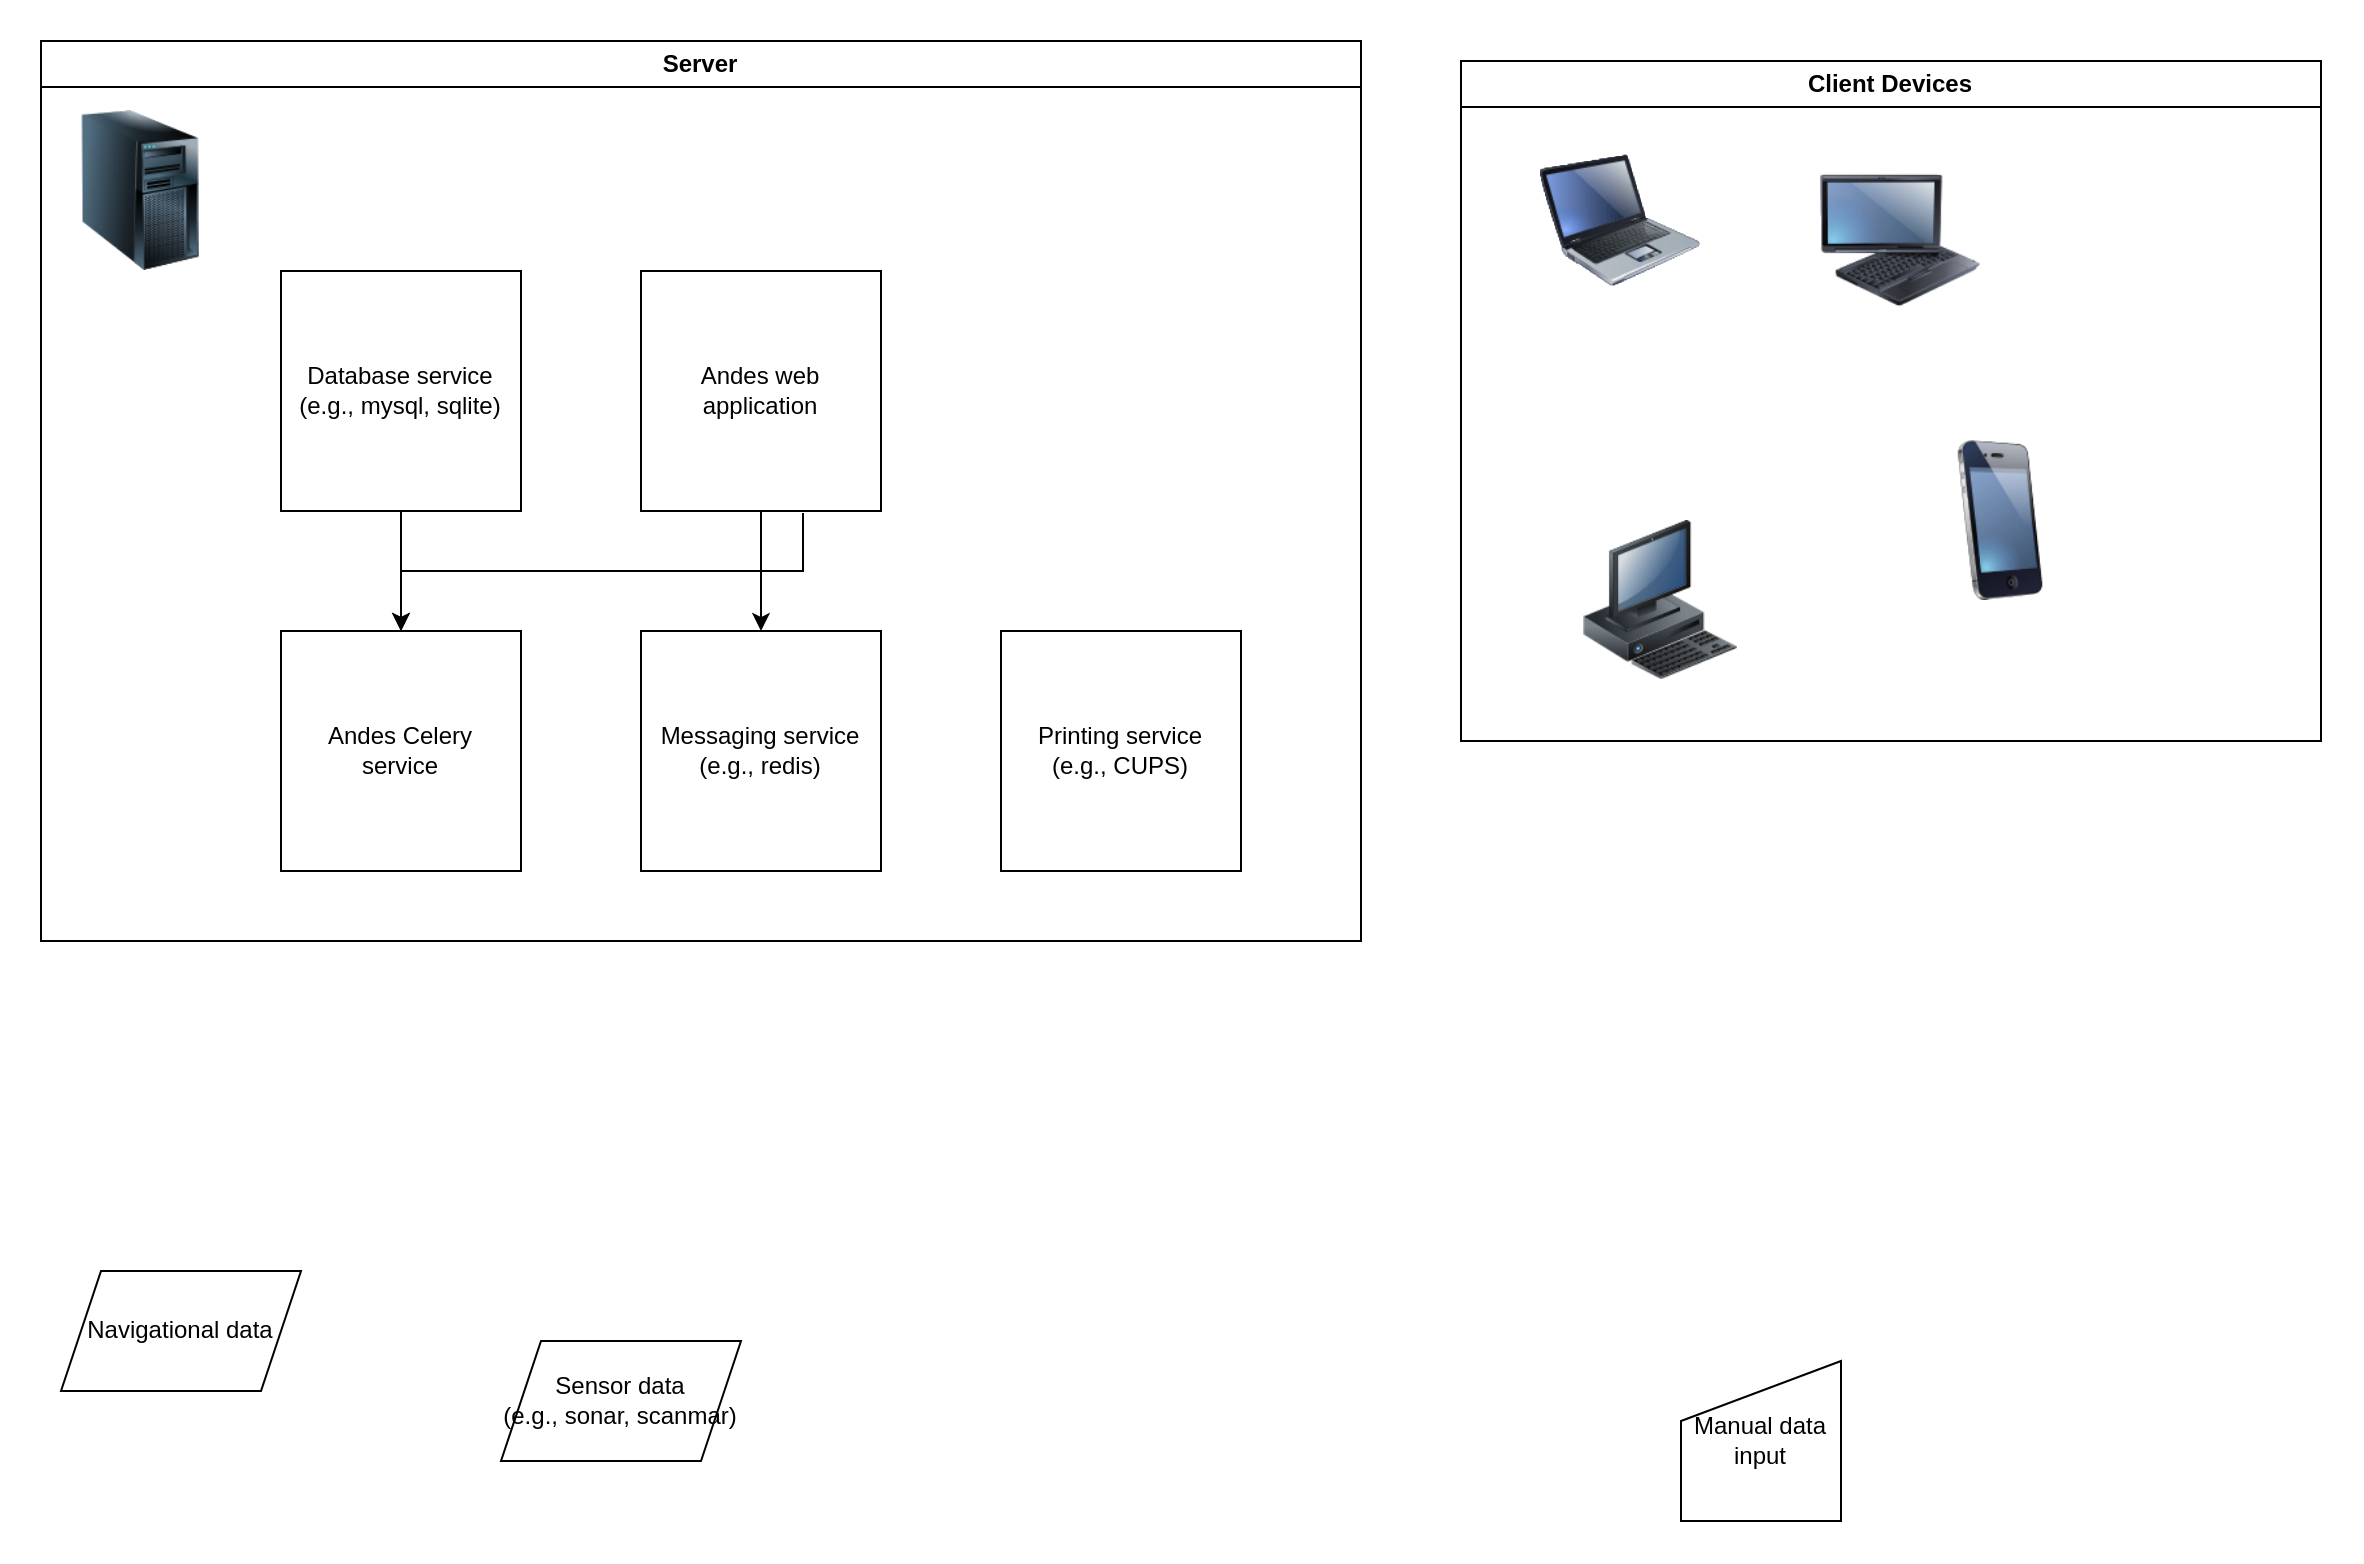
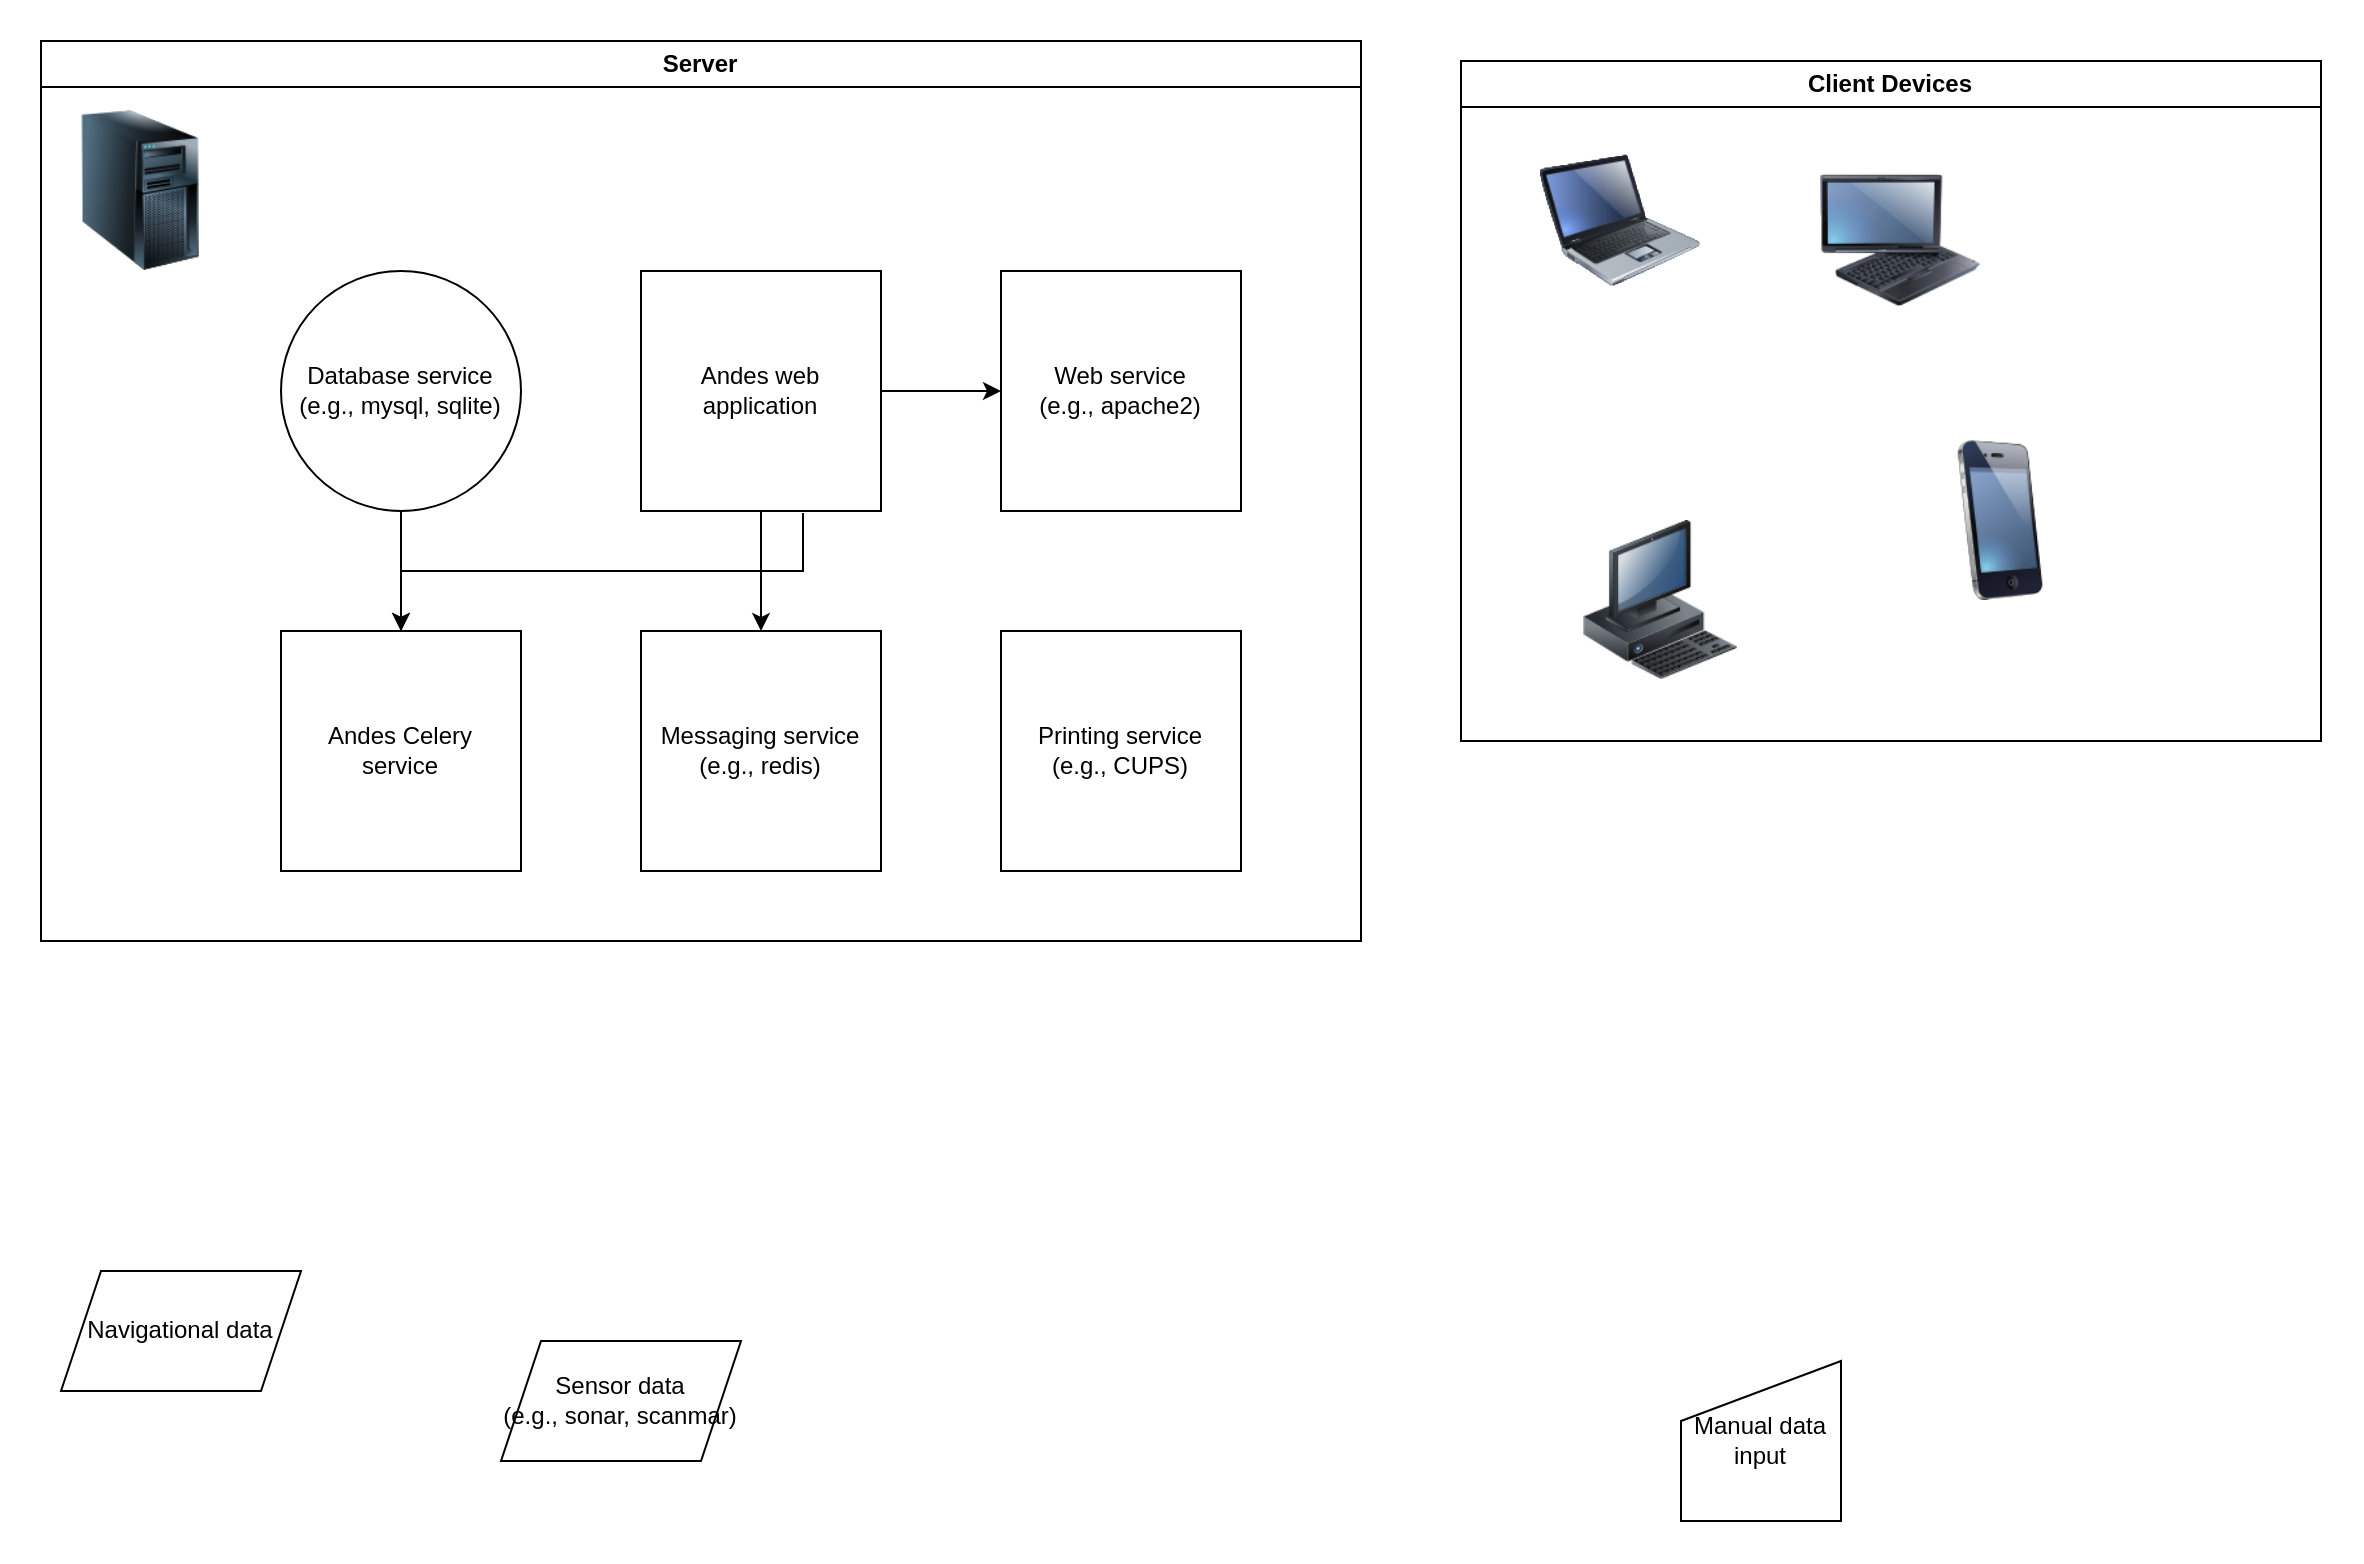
- <mxCell id="4" value="Database service&lt;br&gt;(e.g., mysql, sqlite)" style="whiteSpace=wrap;html=1;aspect=fixed;" vertex="1" parent="2"><mxGeometry x="120" y="115" width="120" height="120" as="geometry" /></mxCell>
+ <mxCell id="4" value="Database service&lt;br&gt;(e.g., mysql, sqlite)" style="ellipse;whiteSpace=wrap;html=1;aspect=fixed;" vertex="1" parent="2"><mxGeometry x="120" y="115" width="120" height="120" as="geometry" /></mxCell>
+ <mxCell id="6" value="" style="edgeStyle=orthogonalEdgeStyle;rounded=0;orthogonalLoop=1;jettySize=auto;html=1;" edge="1" parent="2" source="7" target="8"><mxGeometry relative="1" as="geometry" /></mxCell>
+ <mxCell id="8" value="Web service&lt;br&gt;(e.g., apache2)" style="whiteSpace=wrap;html=1;aspect=fixed;" vertex="1" parent="2"><mxGeometry x="480" y="115" width="120" height="120" as="geometry" /></mxCell>
